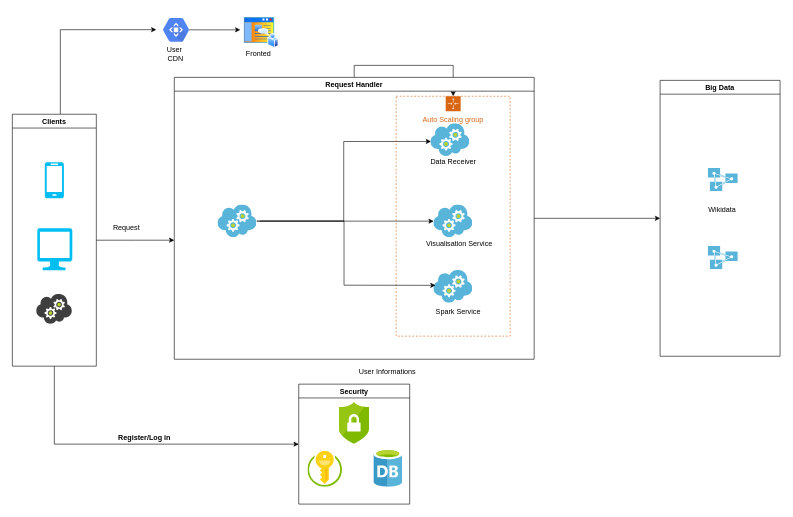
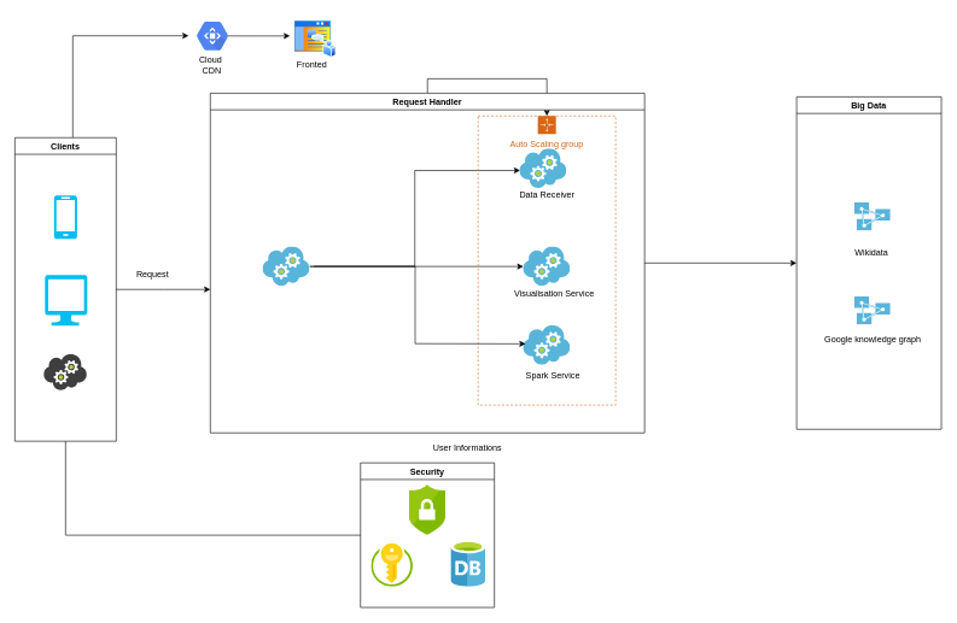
- <mxCell id="38" value="User&lt;br&gt;&amp;nbsp;CDN" style="text;html=1;align=center;verticalAlign=middle;resizable=0;points=[];autosize=1;" parent="1" vertex="1"><mxGeometry x="265" y="75" width="50" height="30" as="geometry" /></mxCell>
+ <mxCell id="38" value="Cloud&lt;br&gt;&amp;nbsp;CDN" style="text;html=1;align=center;verticalAlign=middle;resizable=0;points=[];autosize=1;" parent="1" vertex="1"><mxGeometry x="265" y="75" width="50" height="30" as="geometry" /></mxCell>
+ <mxCell id="35" value="Google knowledge graph" style="text;html=1;align=center;verticalAlign=middle;resizable=0;points=[];autosize=1;" parent="32" vertex="1"><mxGeometry x="30" y="326.5" width="150" height="20" as="geometry" /></mxCell>
- <mxCell id="30" value="&lt;b&gt;Register/Log in&lt;/b&gt;" style="text;html=1;align=center;verticalAlign=middle;resizable=0;points=[];autosize=1;" parent="1" vertex="1"><mxGeometry x="190" y="720" width="100" height="20" as="geometry" /></mxCell>
- <mxCell id="7" style="edgeStyle=orthogonalEdgeStyle;rounded=0;orthogonalLoop=1;jettySize=auto;html=1;entryX=0;entryY=0.5;entryDx=0;entryDy=0;" parent="1" source="9" target="2" edge="1"><mxGeometry relative="1" as="geometry"><Array as="points"><mxPoint x="90" y="740" /></Array></mxGeometry></mxCell>
+ <mxCell id="7" style="edgeStyle=orthogonalEdgeStyle;rounded=0;orthogonalLoop=1;jettySize=auto;html=1;entryX=0;entryY=0.5;entryDx=0;entryDy=0;endArrow=none;" parent="1" source="9" target="2" edge="1"><mxGeometry relative="1" as="geometry"><Array as="points"><mxPoint x="90" y="740" /></Array></mxGeometry></mxCell>
